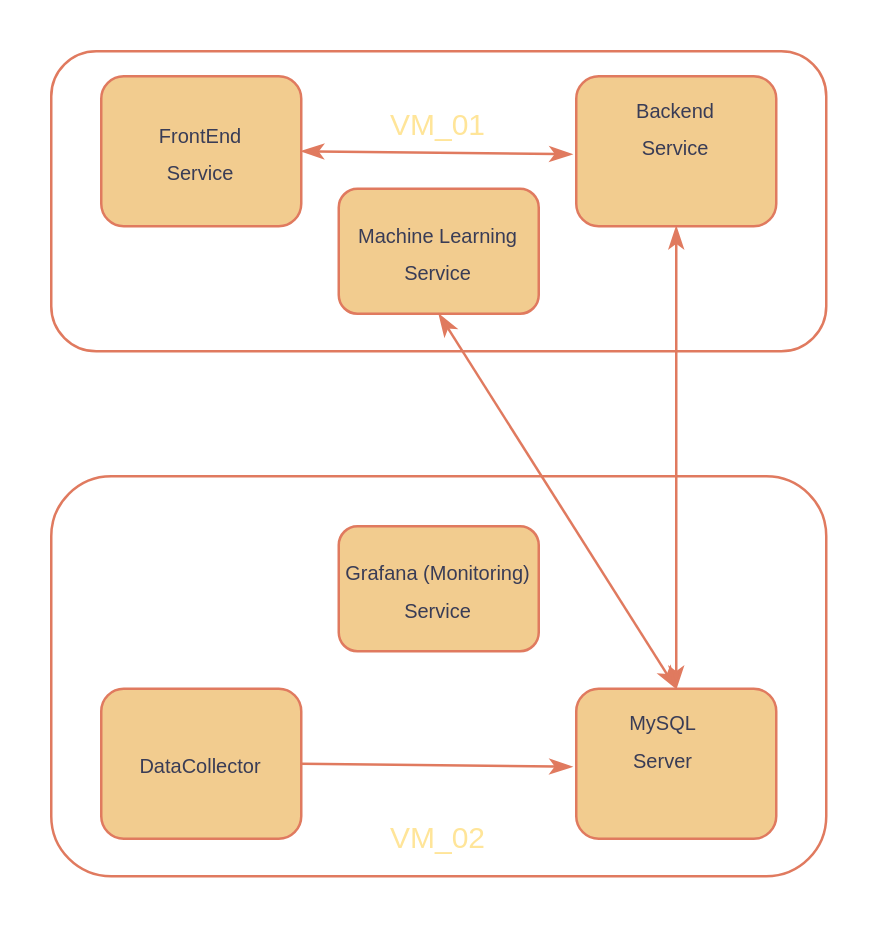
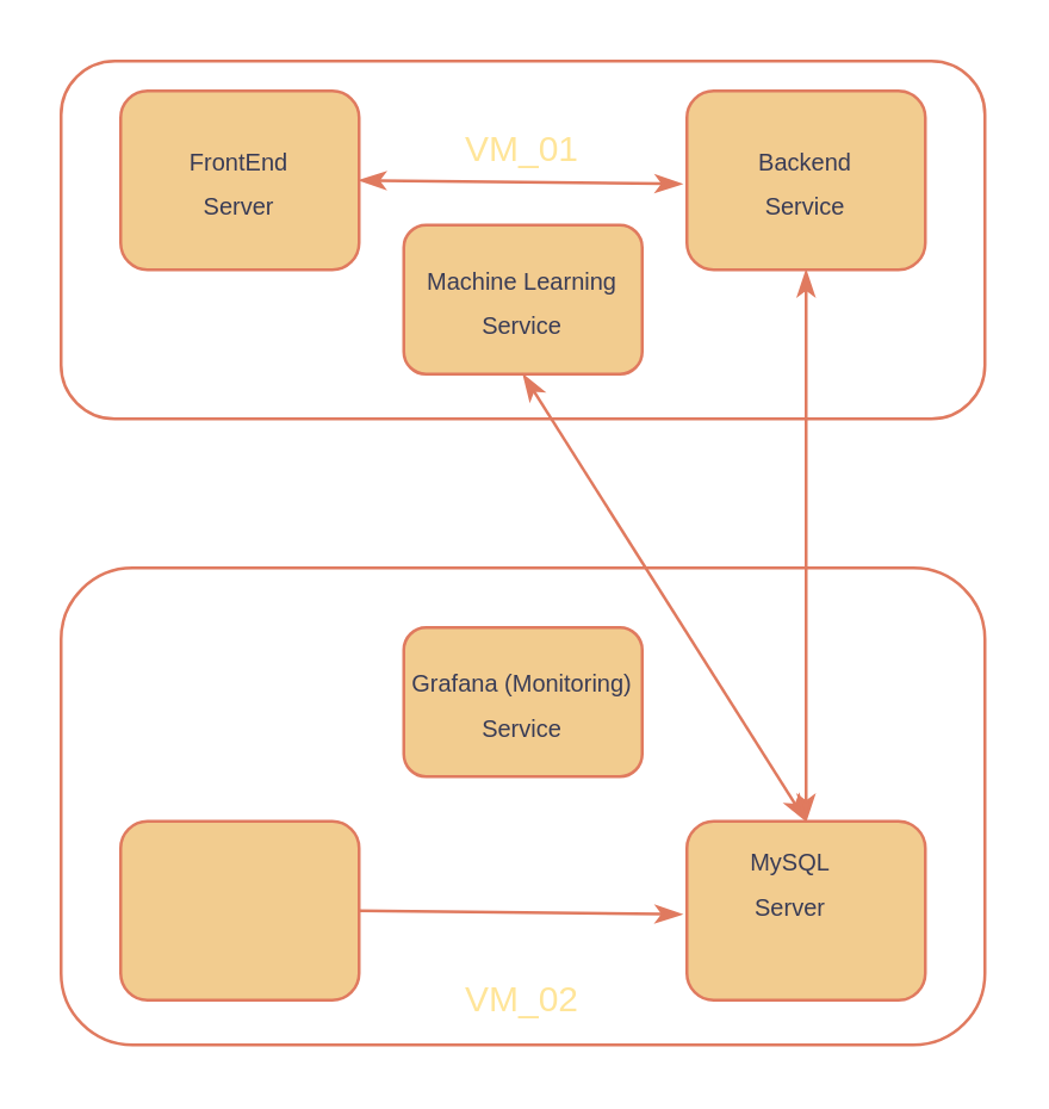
- <mxCell id="13" value="&lt;font style=&quot;font-size: 8px;&quot;&gt;Backend Service&lt;br&gt;&lt;/font&gt;" style="text;html=1;strokeColor=none;fillColor=none;align=center;verticalAlign=middle;whiteSpace=wrap;rounded=0;labelBackgroundColor=none;fontColor=#393C56;" vertex="1" parent="1"><mxGeometry x="240" y="35" width="60" height="30" as="geometry" /></mxCell>
+ <mxCell id="13" value="&lt;font style=&quot;font-size: 8px;&quot;&gt;Backend Service&lt;br&gt;&lt;/font&gt;" style="text;html=1;strokeColor=none;fillColor=none;align=center;verticalAlign=middle;whiteSpace=wrap;rounded=0;labelBackgroundColor=none;fontColor=#393C56;" vertex="1" parent="1"><mxGeometry x="240" y="45" width="60" height="30" as="geometry" /></mxCell>
- <mxCell id="12" value="&lt;font style=&quot;font-size: 8px;&quot;&gt;FrontEnd&lt;br&gt;Service&lt;br&gt;&lt;/font&gt;" style="text;html=1;strokeColor=none;fillColor=none;align=center;verticalAlign=middle;whiteSpace=wrap;rounded=0;labelBackgroundColor=none;fontColor=#393C56;" vertex="1" parent="1"><mxGeometry x="50" y="45" width="60" height="30" as="geometry" /></mxCell>
+ <mxCell id="12" value="&lt;font style=&quot;font-size: 8px;&quot;&gt;FrontEnd&lt;br&gt;Server&lt;br&gt;&lt;/font&gt;" style="text;html=1;strokeColor=none;fillColor=none;align=center;verticalAlign=middle;whiteSpace=wrap;rounded=0;labelBackgroundColor=none;fontColor=#393C56;" vertex="1" parent="1"><mxGeometry x="50" y="45" width="60" height="30" as="geometry" /></mxCell>
- <mxCell id="6" value="&lt;font style=&quot;font-size: 8px;&quot;&gt;DataCollector&lt;/font&gt;" style="text;html=1;strokeColor=none;fillColor=none;align=center;verticalAlign=middle;whiteSpace=wrap;rounded=0;labelBackgroundColor=none;fontColor=#393C56;" vertex="1" parent="1"><mxGeometry x="50" y="290" width="60" height="30" as="geometry" /></mxCell>
